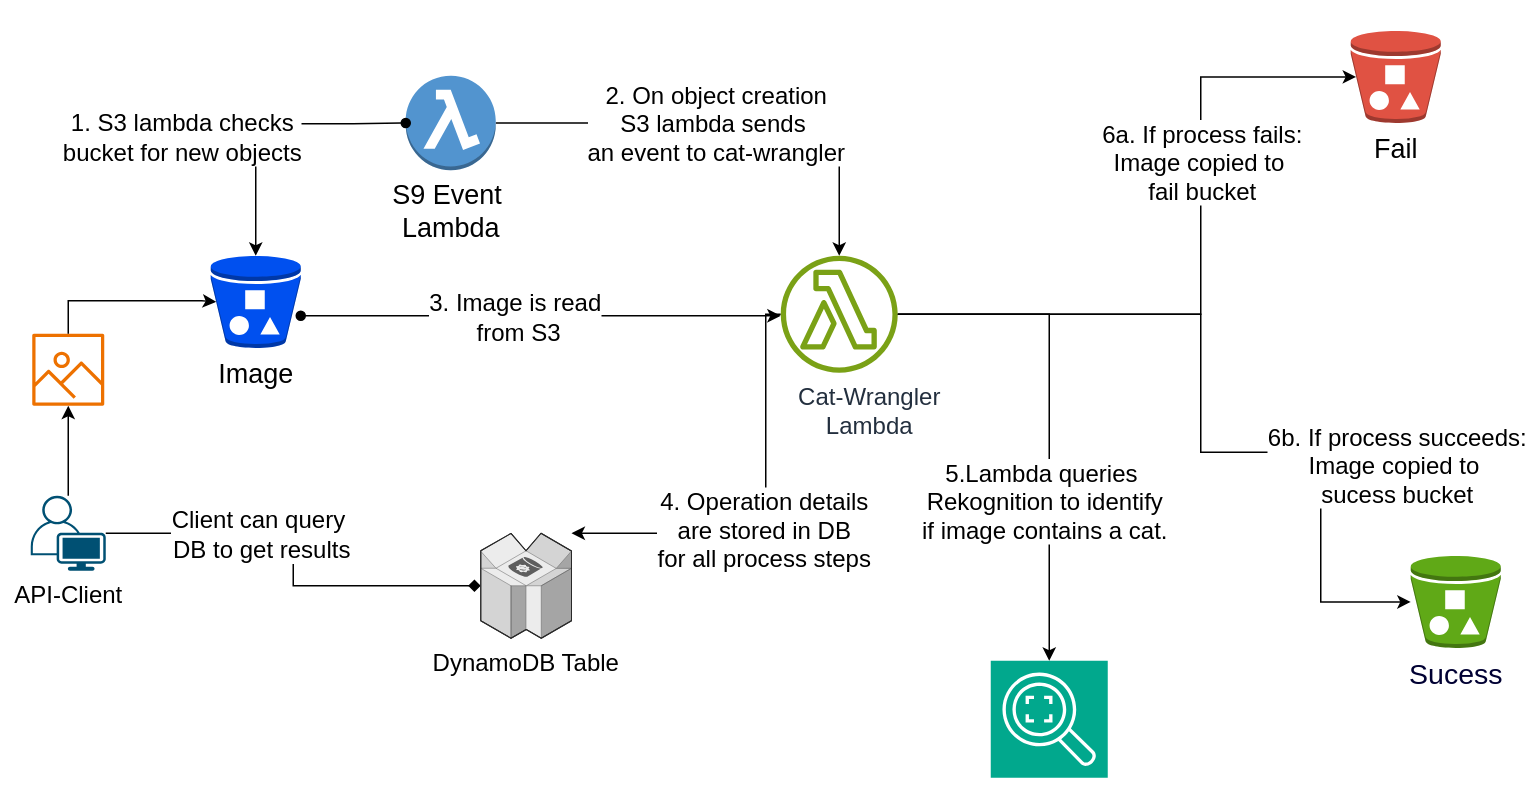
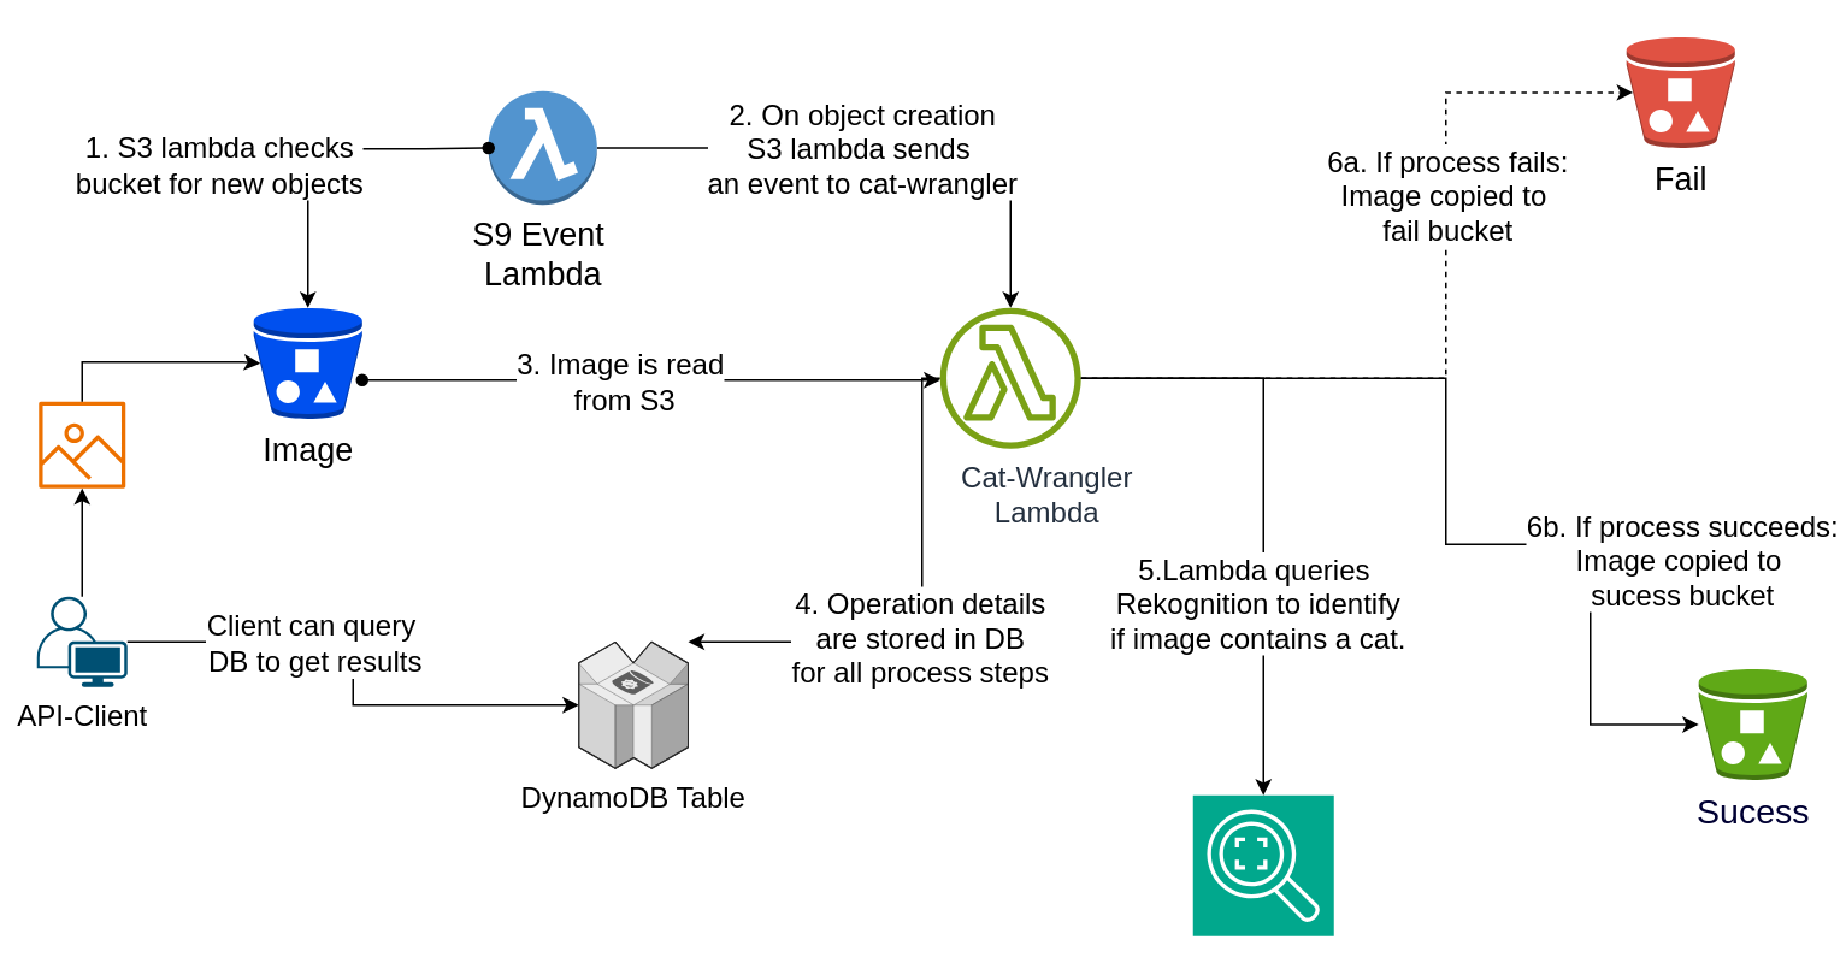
- <mxCell id="24" style="edgeStyle=orthogonalEdgeStyle;rounded=0;orthogonalLoop=1;jettySize=auto;html=1;entryX=0.06;entryY=0.5;entryDx=0;entryDy=0;entryPerimeter=0;" parent="1" source="22" target="3" edge="1"><mxGeometry relative="1" as="geometry"><Array as="points"><mxPoint x="800" y="209" /><mxPoint x="800" y="51" /></Array></mxGeometry></mxCell>
+ <mxCell id="24" style="edgeStyle=orthogonalEdgeStyle;rounded=0;orthogonalLoop=1;jettySize=auto;html=1;entryX=0.06;entryY=0.5;entryDx=0;entryDy=0;entryPerimeter=0;dashed=1;" parent="1" source="22" target="3" edge="1"><mxGeometry relative="1" as="geometry"><Array as="points"><mxPoint x="800" y="209" /><mxPoint x="800" y="51" /></Array></mxGeometry></mxCell>
- <mxCell id="6" style="edgeStyle=orthogonalEdgeStyle;rounded=0;orthogonalLoop=1;jettySize=auto;html=1;endArrow=diamond;" parent="1" source="8" target="23" edge="1"><mxGeometry relative="1" as="geometry" /></mxCell>
+ <mxCell id="6" style="edgeStyle=orthogonalEdgeStyle;rounded=0;orthogonalLoop=1;jettySize=auto;html=1;" parent="1" source="8" target="23" edge="1"><mxGeometry relative="1" as="geometry" /></mxCell>
